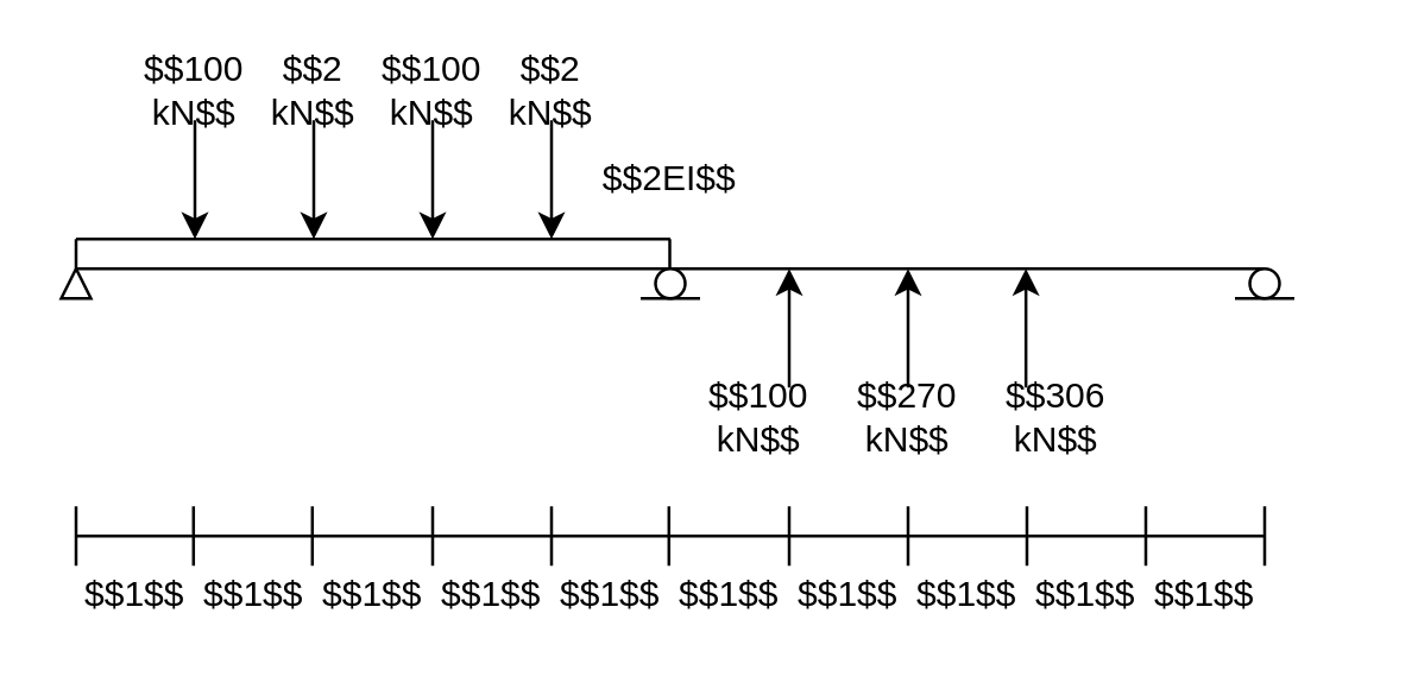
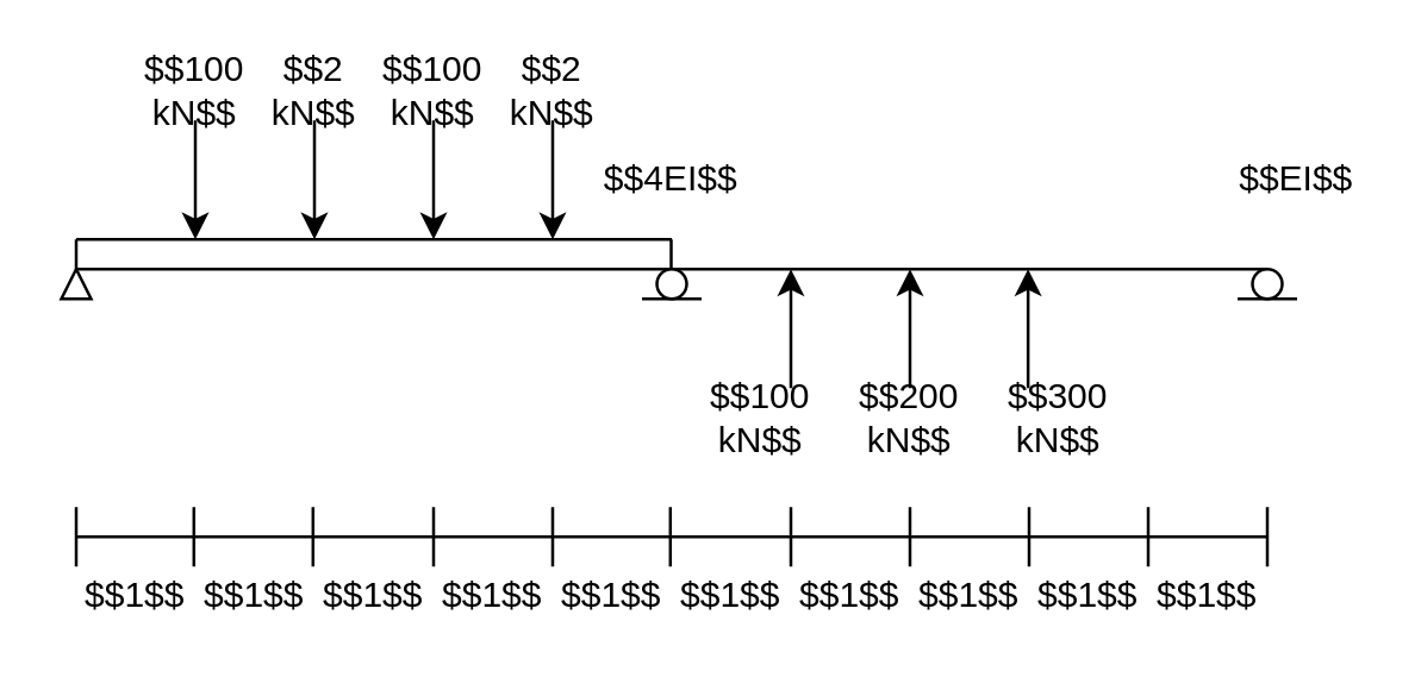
- <mxCell id="45" value="$$2EI$$" style="text;html=1;strokeColor=none;fillColor=none;align=center;verticalAlign=middle;whiteSpace=wrap;rounded=0;" parent="1" vertex="1"><mxGeometry x="205" y="50" width="40" height="20" as="geometry" /></mxCell>
+ <mxCell id="45" value="$$4EI$$" style="text;html=1;strokeColor=none;fillColor=none;align=center;verticalAlign=middle;whiteSpace=wrap;rounded=0;" parent="1" vertex="1"><mxGeometry x="205" y="50" width="40" height="20" as="geometry" /></mxCell>
+ <mxCell id="3" value="$$EI$$" style="text;html=1;strokeColor=none;fillColor=none;align=center;verticalAlign=middle;whiteSpace=wrap;rounded=0;" parent="1" vertex="1"><mxGeometry x="415" y="50" width="40" height="20" as="geometry" /></mxCell>
- <mxCell id="43" value="&lt;div&gt;$$270 kN$$&lt;/div&gt;" style="text;html=1;strokeColor=none;fillColor=none;align=center;verticalAlign=middle;whiteSpace=wrap;rounded=0;" parent="1" vertex="1"><mxGeometry x="285" y="130" width="40" height="20" as="geometry" /></mxCell>
+ <mxCell id="43" value="&lt;div&gt;$$200 kN$$&lt;/div&gt;" style="text;html=1;strokeColor=none;fillColor=none;align=center;verticalAlign=middle;whiteSpace=wrap;rounded=0;" parent="1" vertex="1"><mxGeometry x="285" y="130" width="40" height="20" as="geometry" /></mxCell>
- <mxCell id="44" value="&lt;div&gt;$$306 kN$$&lt;/div&gt;" style="text;html=1;strokeColor=none;fillColor=none;align=center;verticalAlign=middle;whiteSpace=wrap;rounded=0;" parent="1" vertex="1"><mxGeometry x="335" y="130" width="40" height="20" as="geometry" /></mxCell>
+ <mxCell id="44" value="&lt;div&gt;$$300 kN$$&lt;/div&gt;" style="text;html=1;strokeColor=none;fillColor=none;align=center;verticalAlign=middle;whiteSpace=wrap;rounded=0;" parent="1" vertex="1"><mxGeometry x="335" y="130" width="40" height="20" as="geometry" /></mxCell>
